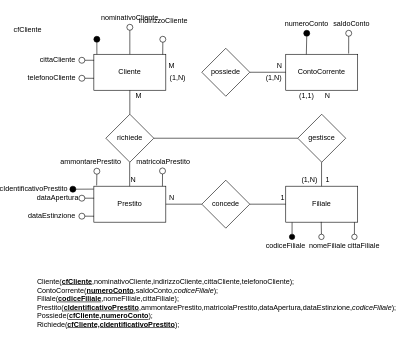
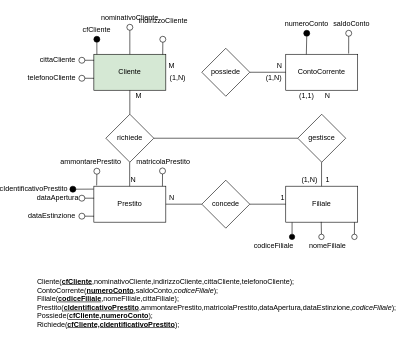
- <mxCell id="7" value="cfCliente" style="text;html=1;strokeColor=none;fillColor=none;align=center;verticalAlign=middle;whiteSpace=wrap;rounded=0;" vertex="1" parent="1"><mxGeometry x="10" y="40" width="40" height="20" as="geometry" /></mxCell>
+ <mxCell id="7" value="cfCliente" style="text;html=1;strokeColor=none;fillColor=none;align=center;verticalAlign=middle;whiteSpace=wrap;rounded=0;" vertex="1" parent="1"><mxGeometry x="125" y="40" width="40" height="20" as="geometry" /></mxCell>
- <mxCell id="2" value="Cliente" style="rounded=0;whiteSpace=wrap;html=1;" vertex="1" parent="1"><mxGeometry x="140" y="90" width="120" height="60" as="geometry" /></mxCell>
+ <mxCell id="2" value="Cliente" style="rounded=0;whiteSpace=wrap;html=1;fillColor=#d5e8d4;" vertex="1" parent="1"><mxGeometry x="140" y="90" width="120" height="60" as="geometry" /></mxCell>
- <mxCell id="38" value="codiceFiliale" style="text;html=1;strokeColor=none;fillColor=none;align=center;verticalAlign=middle;whiteSpace=wrap;rounded=0;" vertex="1" parent="1"><mxGeometry x="440" y="399" width="40" height="20" as="geometry" /></mxCell>
+ <mxCell id="38" value="codiceFiliale" style="text;html=1;strokeColor=none;fillColor=none;align=center;verticalAlign=middle;whiteSpace=wrap;rounded=0;" vertex="1" parent="1"><mxGeometry x="420" y="399" width="40" height="20" as="geometry" /></mxCell>
- <mxCell id="40" value="cittaFiliale" style="text;html=1;strokeColor=none;fillColor=none;align=center;verticalAlign=middle;whiteSpace=wrap;rounded=0;" vertex="1" parent="1"><mxGeometry x="570" y="399" width="40" height="20" as="geometry" /></mxCell>
